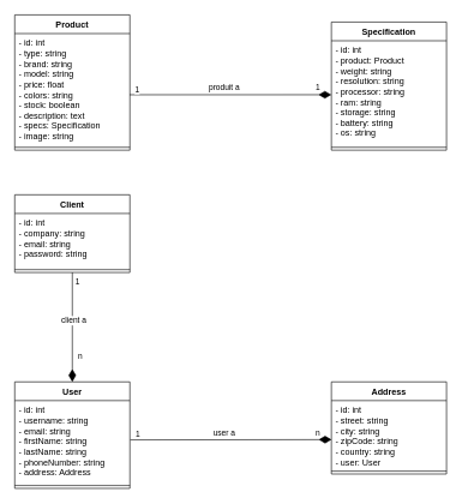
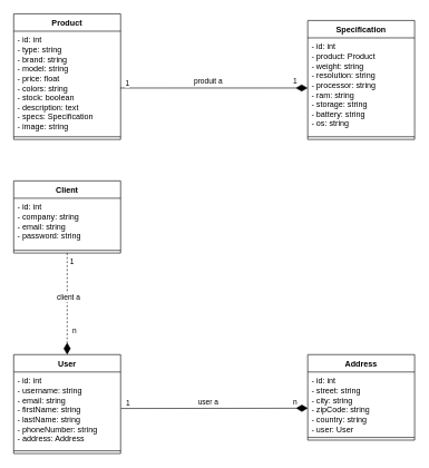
- <mxCell id="23" style="edgeStyle=orthogonalEdgeStyle;rounded=0;orthogonalLoop=1;jettySize=auto;html=1;exitX=0.5;exitY=1;exitDx=0;exitDy=0;entryX=0.5;entryY=0;entryDx=0;entryDy=0;endArrow=diamondThin;endFill=1;startSize=6;endSize=15;" edge="1" parent="1" source="26" target="15"><mxGeometry relative="1" as="geometry" /></mxCell>
+ <mxCell id="23" style="edgeStyle=orthogonalEdgeStyle;rounded=0;orthogonalLoop=1;jettySize=auto;html=1;exitX=0.5;exitY=1;exitDx=0;exitDy=0;entryX=0.5;entryY=0;entryDx=0;entryDy=0;endArrow=diamondThin;endFill=1;startSize=6;endSize=15;dashed=1;" edge="1" parent="1" source="26" target="15"><mxGeometry relative="1" as="geometry" /></mxCell>
